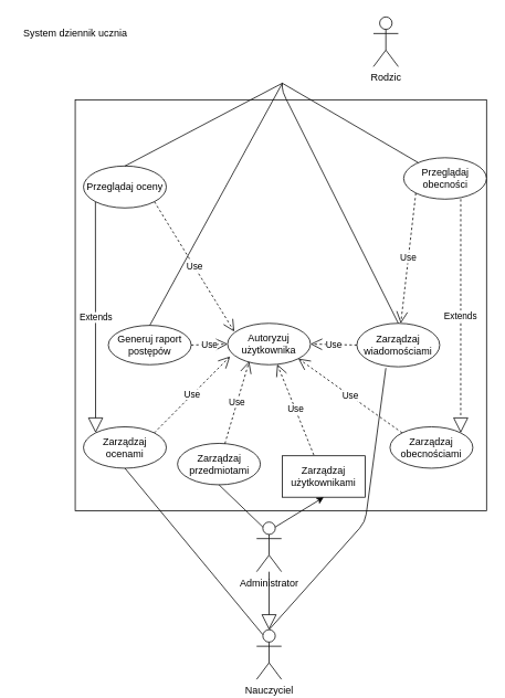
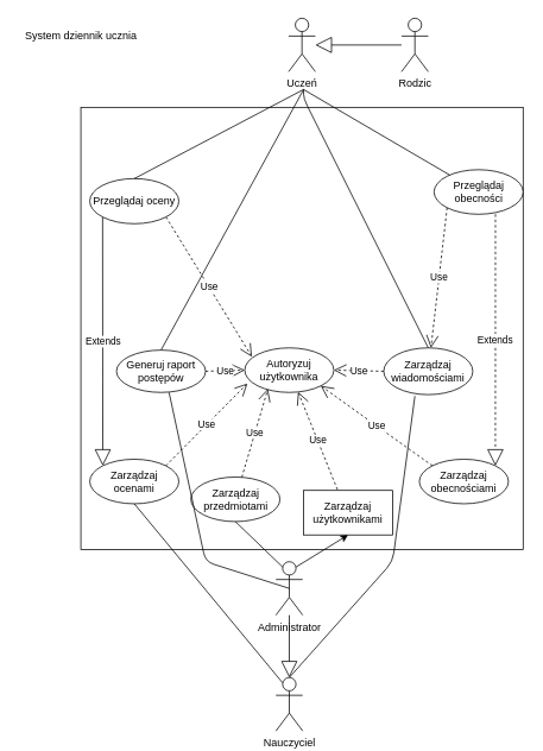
+ <mxCell id="3" value="Uczeń" style="shape=umlActor;verticalLabelPosition=bottom;labelBackgroundColor=#ffffff;verticalAlign=top;html=1;outlineConnect=0;" parent="1" vertex="1"><mxGeometry x="323.25" y="20" width="30" height="60" as="geometry" /></mxCell>
+ <mxCell id="26" value="" style="endArrow=block;endSize=16;endFill=0;html=1;" parent="1" source="4" target="3" edge="1"><mxGeometry width="160" relative="1" as="geometry"><mxPoint x="590" y="-290" as="sourcePoint" /><mxPoint x="545" y="175" as="targetPoint" /></mxGeometry></mxCell>
+ <mxCell id="37" value="" style="endArrow=none;html=1;exitX=0.59;exitY=1;exitDx=0;exitDy=0;exitPerimeter=0;entryX=0.5;entryY=0.5;entryDx=0;entryDy=0;entryPerimeter=0;" edge="1" parent="1" source="12" target="5"><mxGeometry width="50" height="50" relative="1" as="geometry"><mxPoint x="300" y="480" as="sourcePoint" /><mxPoint x="350" y="430" as="targetPoint" /><Array as="points"><mxPoint x="230" y="630" /></Array></mxGeometry></mxCell>
